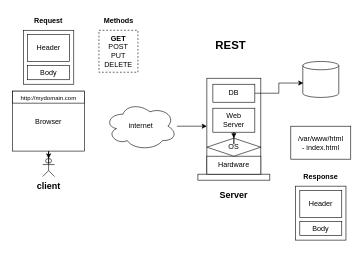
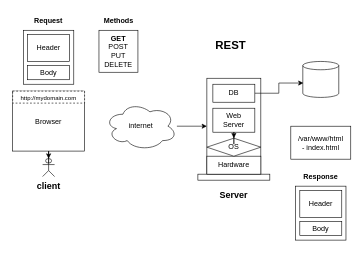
- <mxCell id="27" value="&lt;b&gt;GET&lt;/b&gt;&lt;br&gt;POST&lt;br&gt;PUT&lt;br&gt;DELETE" style="rounded=0;whiteSpace=wrap;html=1;dashed=1;" vertex="1" parent="1"><mxGeometry x="164" y="50" width="65" height="70" as="geometry" /></mxCell>
+ <mxCell id="27" value="&lt;b&gt;GET&lt;/b&gt;&lt;br&gt;POST&lt;br&gt;PUT&lt;br&gt;DELETE" style="rounded=0;whiteSpace=wrap;html=1;" vertex="1" parent="1"><mxGeometry x="164" y="50" width="65" height="70" as="geometry" /></mxCell>
- <mxCell id="5" value="http://mydomain.com" style="rounded=0;whiteSpace=wrap;html=1;fontSize=10;" vertex="1" parent="1"><mxGeometry x="20" y="151.5" width="120" height="20" as="geometry" /></mxCell>
+ <mxCell id="5" value="http://mydomain.com" style="rounded=0;whiteSpace=wrap;html=1;fontSize=10;dashed=1;" vertex="1" parent="1"><mxGeometry x="20" y="151.5" width="120" height="20" as="geometry" /></mxCell>
